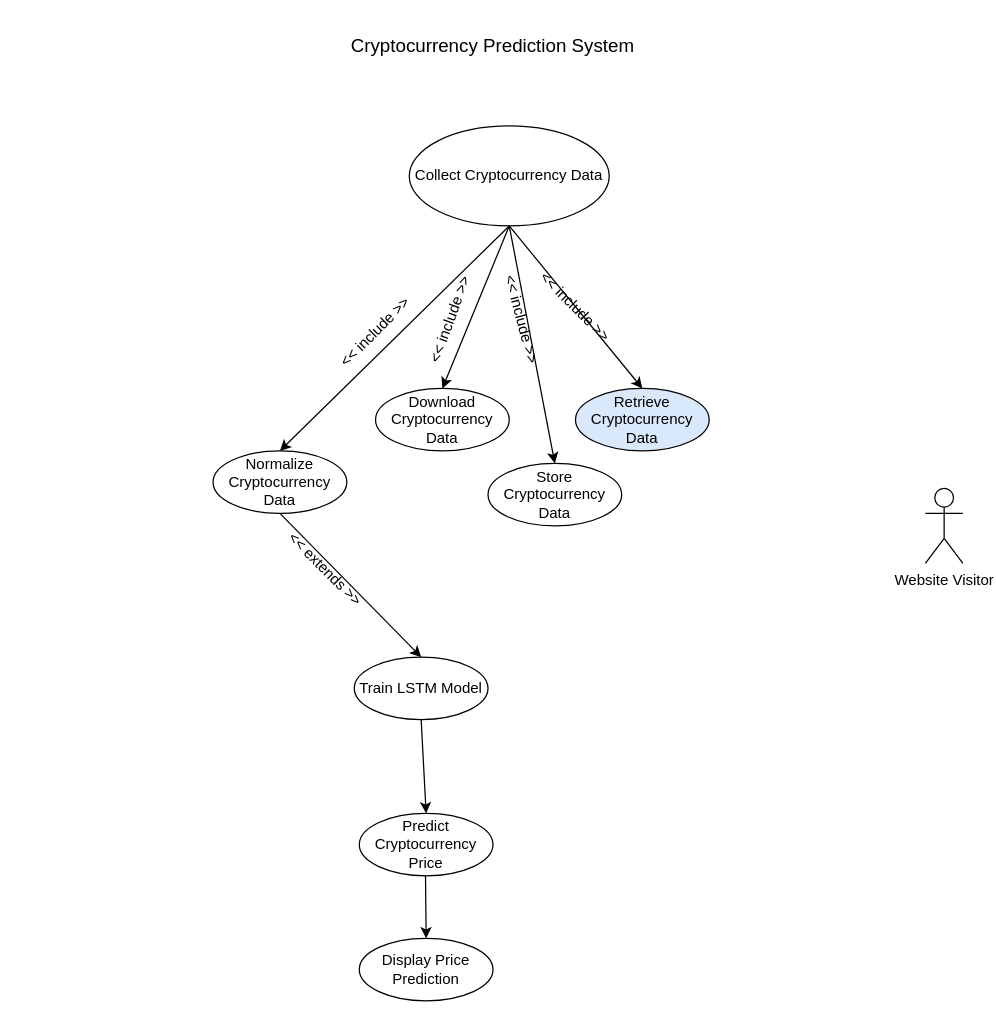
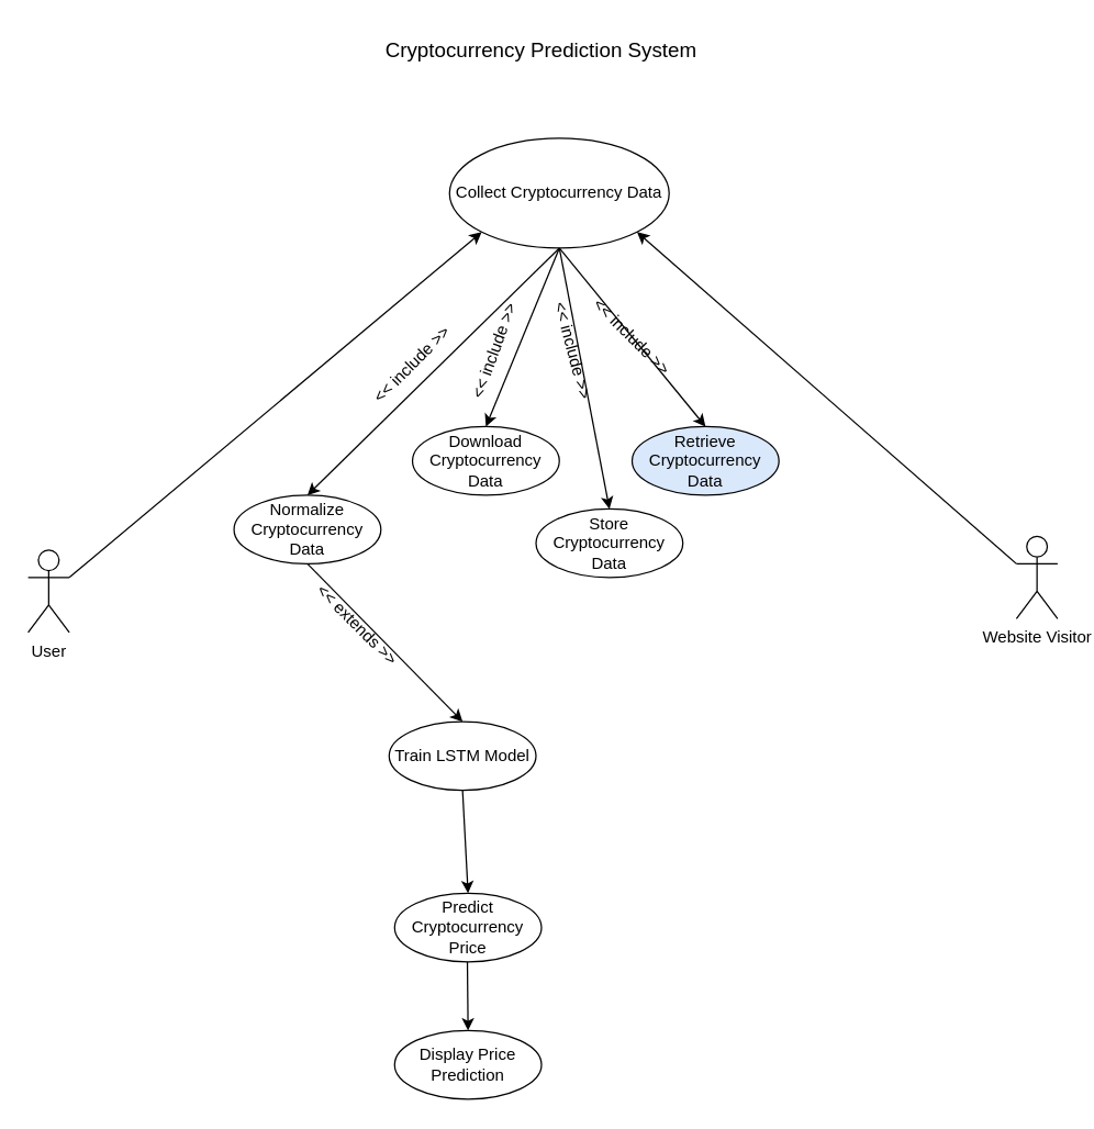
+ <mxCell id="15" value="" style="endArrow=classic;html=1;rounded=0;exitX=0;exitY=0.333;exitDx=0;exitDy=0;exitPerimeter=0;entryX=1;entryY=1;entryDx=0;entryDy=0;" parent="1" source="10" target="13" edge="1"><mxGeometry width="50" height="50" relative="1" as="geometry"><mxPoint x="-410" y="590" as="sourcePoint" /><mxPoint x="-360" y="540" as="targetPoint" /></mxGeometry></mxCell>
+ <mxCell id="14" value="" style="endArrow=classic;html=1;rounded=0;exitX=1;exitY=0.333;exitDx=0;exitDy=0;exitPerimeter=0;entryX=0;entryY=1;entryDx=0;entryDy=0;" parent="1" source="9" target="13" edge="1"><mxGeometry width="50" height="50" relative="1" as="geometry"><mxPoint x="-410" y="40" as="sourcePoint" /><mxPoint x="-360" y="-10" as="targetPoint" /></mxGeometry></mxCell>
+ <mxCell id="9" value="User" style="shape=umlActor;verticalLabelPosition=bottom;verticalAlign=top;html=1;outlineConnect=0;" parent="1" vertex="1"><mxGeometry x="20" y="400" width="30" height="60" as="geometry" /></mxCell>
